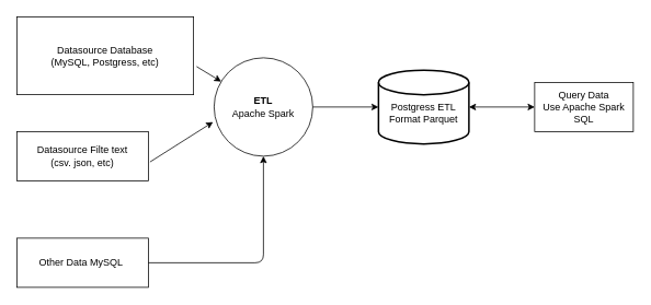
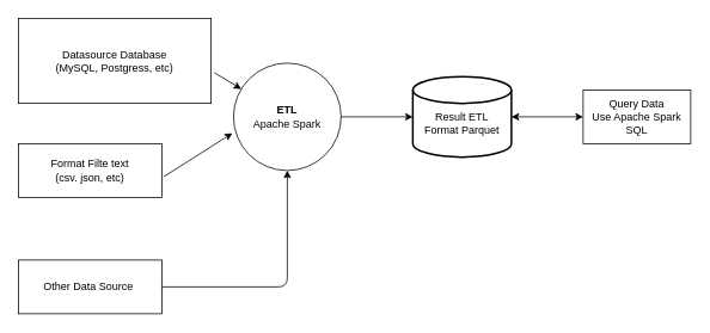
- <mxCell id="5" value="&lt;br&gt;Postgress ETL&lt;br&gt;Format&amp;nbsp;Parquet" style="strokeWidth=2;html=1;shape=mxgraph.flowchart.database;whiteSpace=wrap;" vertex="1" parent="1"><mxGeometry x="460" y="85" width="110" height="90" as="geometry" /></mxCell>
+ <mxCell id="5" value="&lt;br&gt;Result ETL&lt;br&gt;Format&amp;nbsp;Parquet" style="strokeWidth=2;html=1;shape=mxgraph.flowchart.database;whiteSpace=wrap;" vertex="1" parent="1"><mxGeometry x="460" y="85" width="110" height="90" as="geometry" /></mxCell>
- <mxCell id="3" value="Datasource Filte text&lt;br&gt;(csv. json, etc)" style="rounded=0;whiteSpace=wrap;html=1;" vertex="1" parent="1"><mxGeometry x="20" y="160" width="160" height="60" as="geometry" /></mxCell>
+ <mxCell id="3" value="Format Filte text&lt;br&gt;(csv. json, etc)" style="rounded=0;whiteSpace=wrap;html=1;" vertex="1" parent="1"><mxGeometry x="20" y="160" width="160" height="60" as="geometry" /></mxCell>
- <mxCell id="11" value="Other Data MySQL&amp;nbsp;" style="rounded=0;whiteSpace=wrap;html=1;" vertex="1" parent="1"><mxGeometry x="20" y="290" width="160" height="60" as="geometry" /></mxCell>
+ <mxCell id="11" value="Other Data Source&amp;nbsp;" style="rounded=0;whiteSpace=wrap;html=1;" vertex="1" parent="1"><mxGeometry x="20" y="290" width="160" height="60" as="geometry" /></mxCell>
